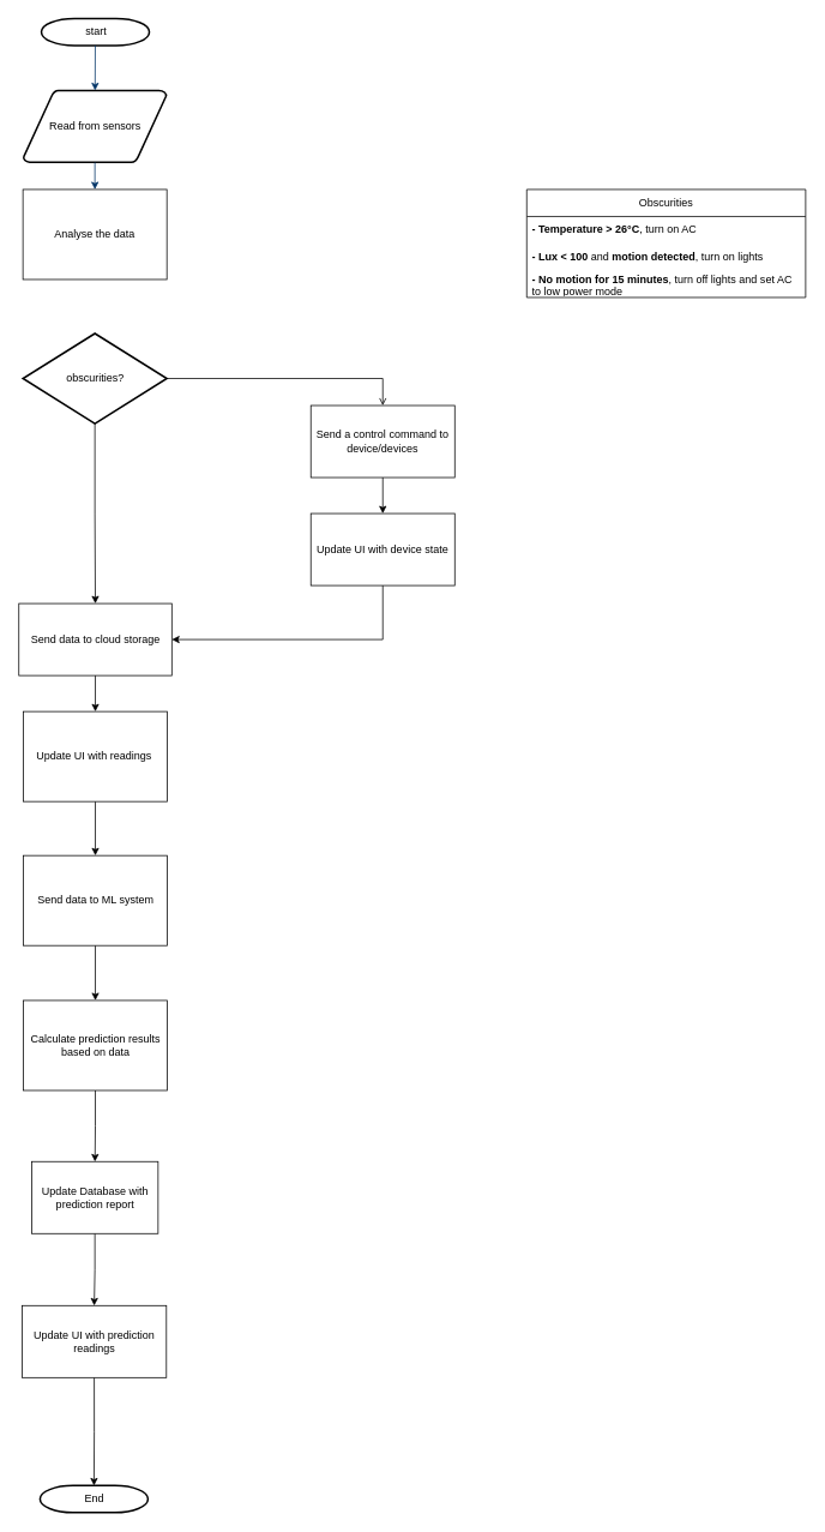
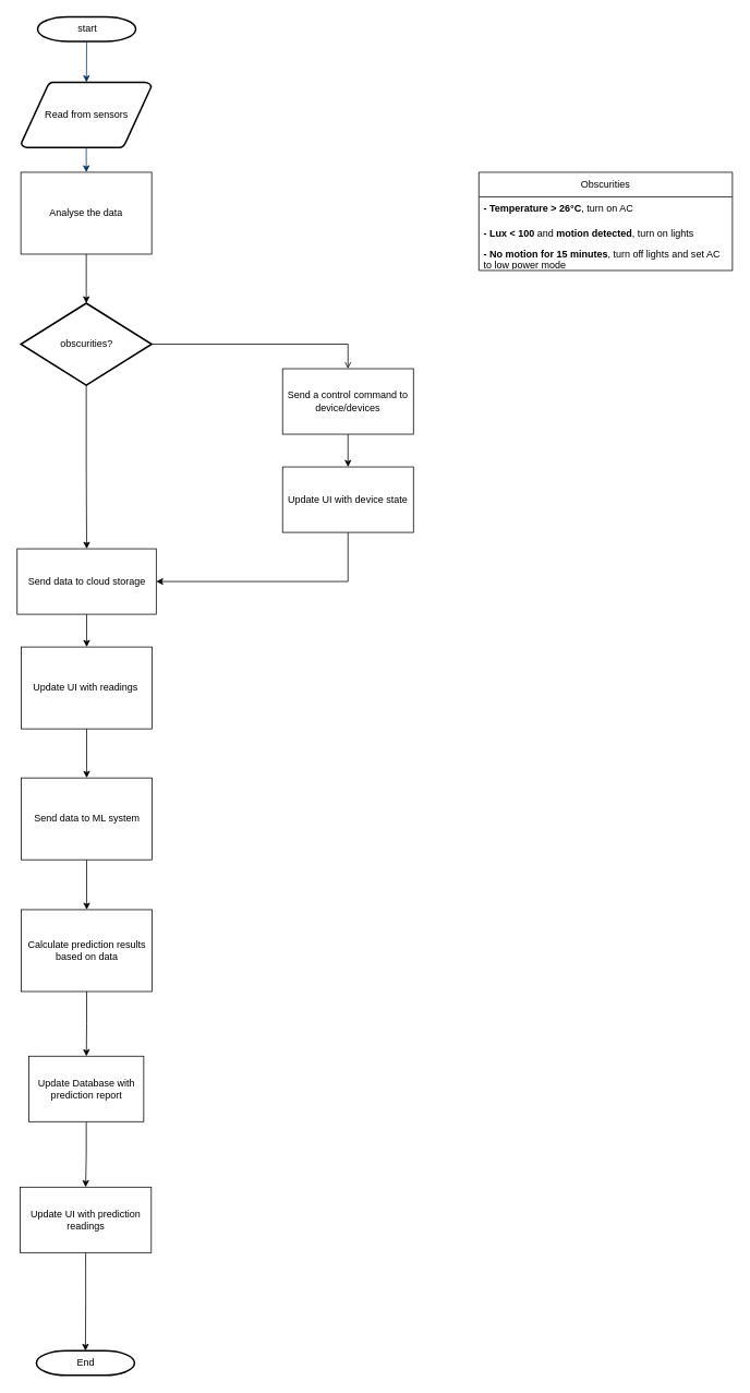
+ <mxCell id="27" style="edgeStyle=orthogonalEdgeStyle;rounded=0;orthogonalLoop=1;jettySize=auto;html=1;exitX=0.5;exitY=1;exitDx=0;exitDy=0;entryX=0.5;entryY=0;entryDx=0;entryDy=0;entryPerimeter=0;" edge="1" parent="1" source="9" target="6"><mxGeometry relative="1" as="geometry" /></mxCell>
